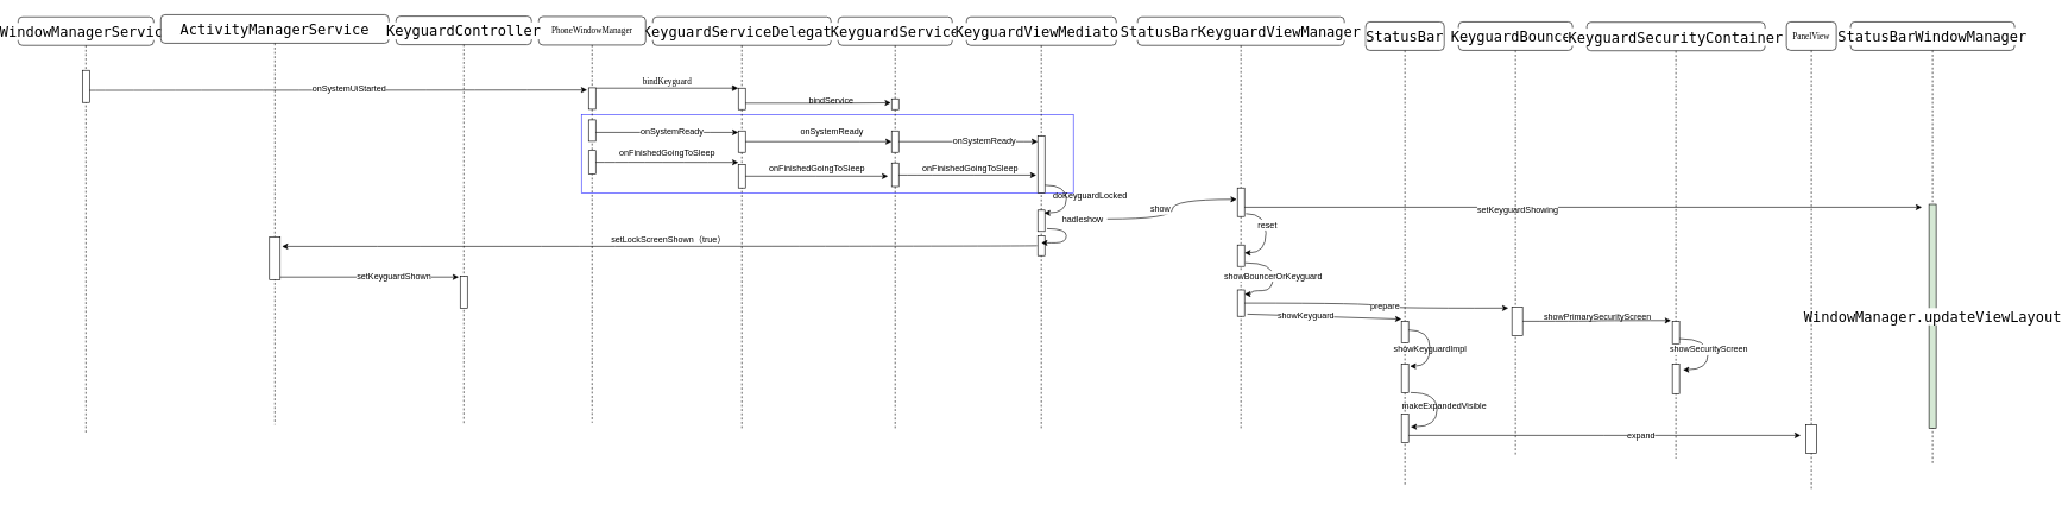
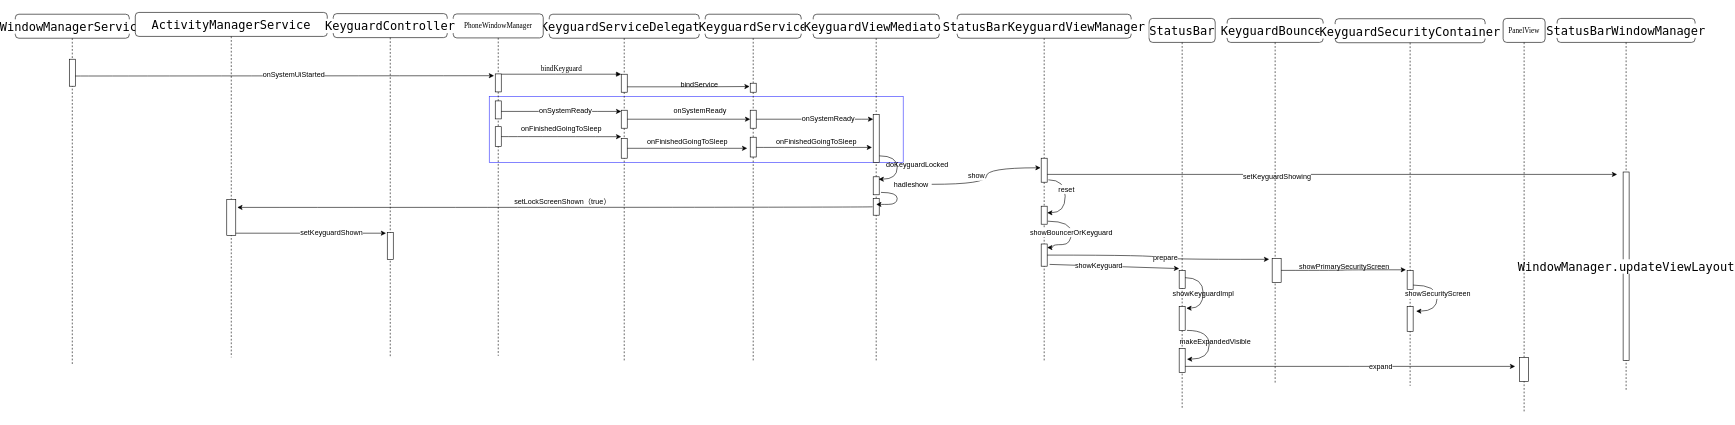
- <mxCell id="40" value="&lt;pre style=&quot;background-color: rgb(255 , 255 , 255) ; font-size: 15pt&quot;&gt;&lt;pre style=&quot;font-size: 15pt&quot;&gt;WindowManager.updateViewLayout&lt;/pre&gt;&lt;/pre&gt;" style="html=1;points=[];perimeter=orthogonalPerimeter;fillColor=#d5e8d4;" vertex="1" parent="39"><mxGeometry x="110" y="256" width="10" height="314" as="geometry" /></mxCell>
+ <mxCell id="40" value="&lt;pre style=&quot;background-color: rgb(255 , 255 , 255) ; font-size: 15pt&quot;&gt;&lt;pre style=&quot;font-size: 15pt&quot;&gt;WindowManager.updateViewLayout&lt;/pre&gt;&lt;/pre&gt;" style="html=1;points=[];perimeter=orthogonalPerimeter;" vertex="1" parent="39"><mxGeometry x="110" y="256" width="10" height="314" as="geometry" /></mxCell>
